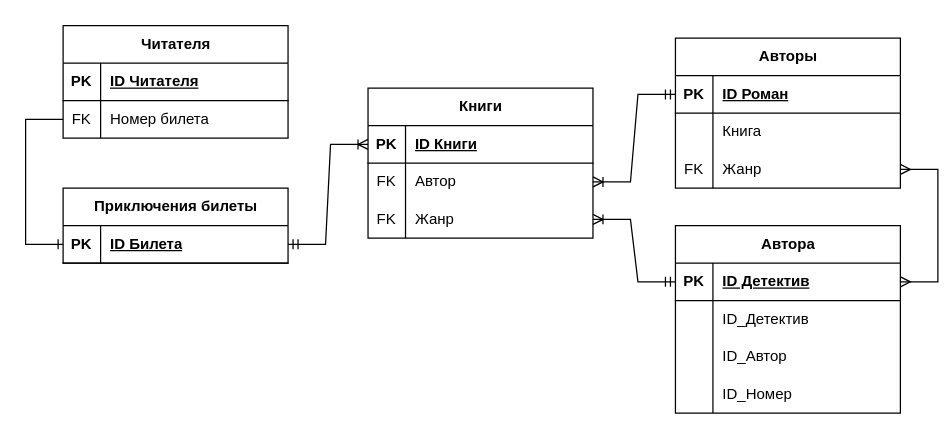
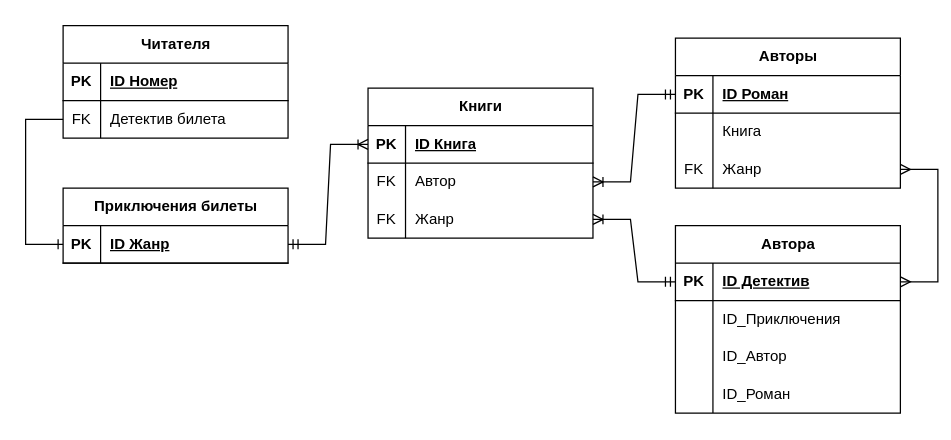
- <mxCell id="38" value="ID Читателя" style="shape=partialRectangle;connectable=0;fillColor=none;top=0;left=0;bottom=0;right=0;align=left;spacingLeft=6;fontStyle=5;overflow=hidden;whiteSpace=wrap;html=1;" parent="36" vertex="1"><mxGeometry x="30" width="150" height="30" as="geometry"><mxRectangle width="150" height="30" as="alternateBounds" /></mxGeometry></mxCell>
+ <mxCell id="38" value="ID Номер" style="shape=partialRectangle;connectable=0;fillColor=none;top=0;left=0;bottom=0;right=0;align=left;spacingLeft=6;fontStyle=5;overflow=hidden;whiteSpace=wrap;html=1;" parent="36" vertex="1"><mxGeometry x="30" width="150" height="30" as="geometry"><mxRectangle width="150" height="30" as="alternateBounds" /></mxGeometry></mxCell>
- <mxCell id="41" value="Номер билета" style="shape=partialRectangle;connectable=0;fillColor=none;top=0;left=0;bottom=0;right=0;align=left;spacingLeft=6;overflow=hidden;whiteSpace=wrap;html=1;" parent="39" vertex="1"><mxGeometry x="30" width="150" height="30" as="geometry"><mxRectangle width="150" height="30" as="alternateBounds" /></mxGeometry></mxCell>
+ <mxCell id="41" value="Детектив билета" style="shape=partialRectangle;connectable=0;fillColor=none;top=0;left=0;bottom=0;right=0;align=left;spacingLeft=6;overflow=hidden;whiteSpace=wrap;html=1;" parent="39" vertex="1"><mxGeometry x="30" width="150" height="30" as="geometry"><mxRectangle width="150" height="30" as="alternateBounds" /></mxGeometry></mxCell>
- <mxCell id="5" value="ID Книги" style="shape=partialRectangle;connectable=0;fillColor=none;top=0;left=0;bottom=0;right=0;align=left;spacingLeft=6;fontStyle=5;overflow=hidden;whiteSpace=wrap;html=1;" parent="3" vertex="1"><mxGeometry x="30" width="150" height="30" as="geometry"><mxRectangle width="150" height="30" as="alternateBounds" /></mxGeometry></mxCell>
+ <mxCell id="5" value="ID Книга" style="shape=partialRectangle;connectable=0;fillColor=none;top=0;left=0;bottom=0;right=0;align=left;spacingLeft=6;fontStyle=5;overflow=hidden;whiteSpace=wrap;html=1;" parent="3" vertex="1"><mxGeometry x="30" width="150" height="30" as="geometry"><mxRectangle width="150" height="30" as="alternateBounds" /></mxGeometry></mxCell>
- <mxCell id="45" value="ID Билета" style="shape=partialRectangle;connectable=0;fillColor=none;top=0;left=0;bottom=0;right=0;align=left;spacingLeft=6;fontStyle=5;overflow=hidden;whiteSpace=wrap;html=1;" parent="43" vertex="1"><mxGeometry x="30" width="150" height="30" as="geometry"><mxRectangle width="150" height="30" as="alternateBounds" /></mxGeometry></mxCell>
+ <mxCell id="45" value="ID Жанр" style="shape=partialRectangle;connectable=0;fillColor=none;top=0;left=0;bottom=0;right=0;align=left;spacingLeft=6;fontStyle=5;overflow=hidden;whiteSpace=wrap;html=1;" parent="43" vertex="1"><mxGeometry x="30" width="150" height="30" as="geometry"><mxRectangle width="150" height="30" as="alternateBounds" /></mxGeometry></mxCell>
- <mxCell id="28" value="ID_Детектив" style="shape=partialRectangle;connectable=0;fillColor=none;top=0;left=0;bottom=0;right=0;align=left;spacingLeft=6;overflow=hidden;whiteSpace=wrap;html=1;" parent="26" vertex="1"><mxGeometry x="30" width="150" height="30" as="geometry"><mxRectangle width="150" height="30" as="alternateBounds" /></mxGeometry></mxCell>
+ <mxCell id="28" value="ID_Приключения" style="shape=partialRectangle;connectable=0;fillColor=none;top=0;left=0;bottom=0;right=0;align=left;spacingLeft=6;overflow=hidden;whiteSpace=wrap;html=1;" parent="26" vertex="1"><mxGeometry x="30" width="150" height="30" as="geometry"><mxRectangle width="150" height="30" as="alternateBounds" /></mxGeometry></mxCell>
- <mxCell id="34" value="ID_Номер" style="shape=partialRectangle;connectable=0;fillColor=none;top=0;left=0;bottom=0;right=0;align=left;spacingLeft=6;overflow=hidden;whiteSpace=wrap;html=1;" parent="32" vertex="1"><mxGeometry x="30" width="150" height="30" as="geometry"><mxRectangle width="150" height="30" as="alternateBounds" /></mxGeometry></mxCell>
+ <mxCell id="34" value="ID_Роман" style="shape=partialRectangle;connectable=0;fillColor=none;top=0;left=0;bottom=0;right=0;align=left;spacingLeft=6;overflow=hidden;whiteSpace=wrap;html=1;" parent="32" vertex="1"><mxGeometry x="30" width="150" height="30" as="geometry"><mxRectangle width="150" height="30" as="alternateBounds" /></mxGeometry></mxCell>
